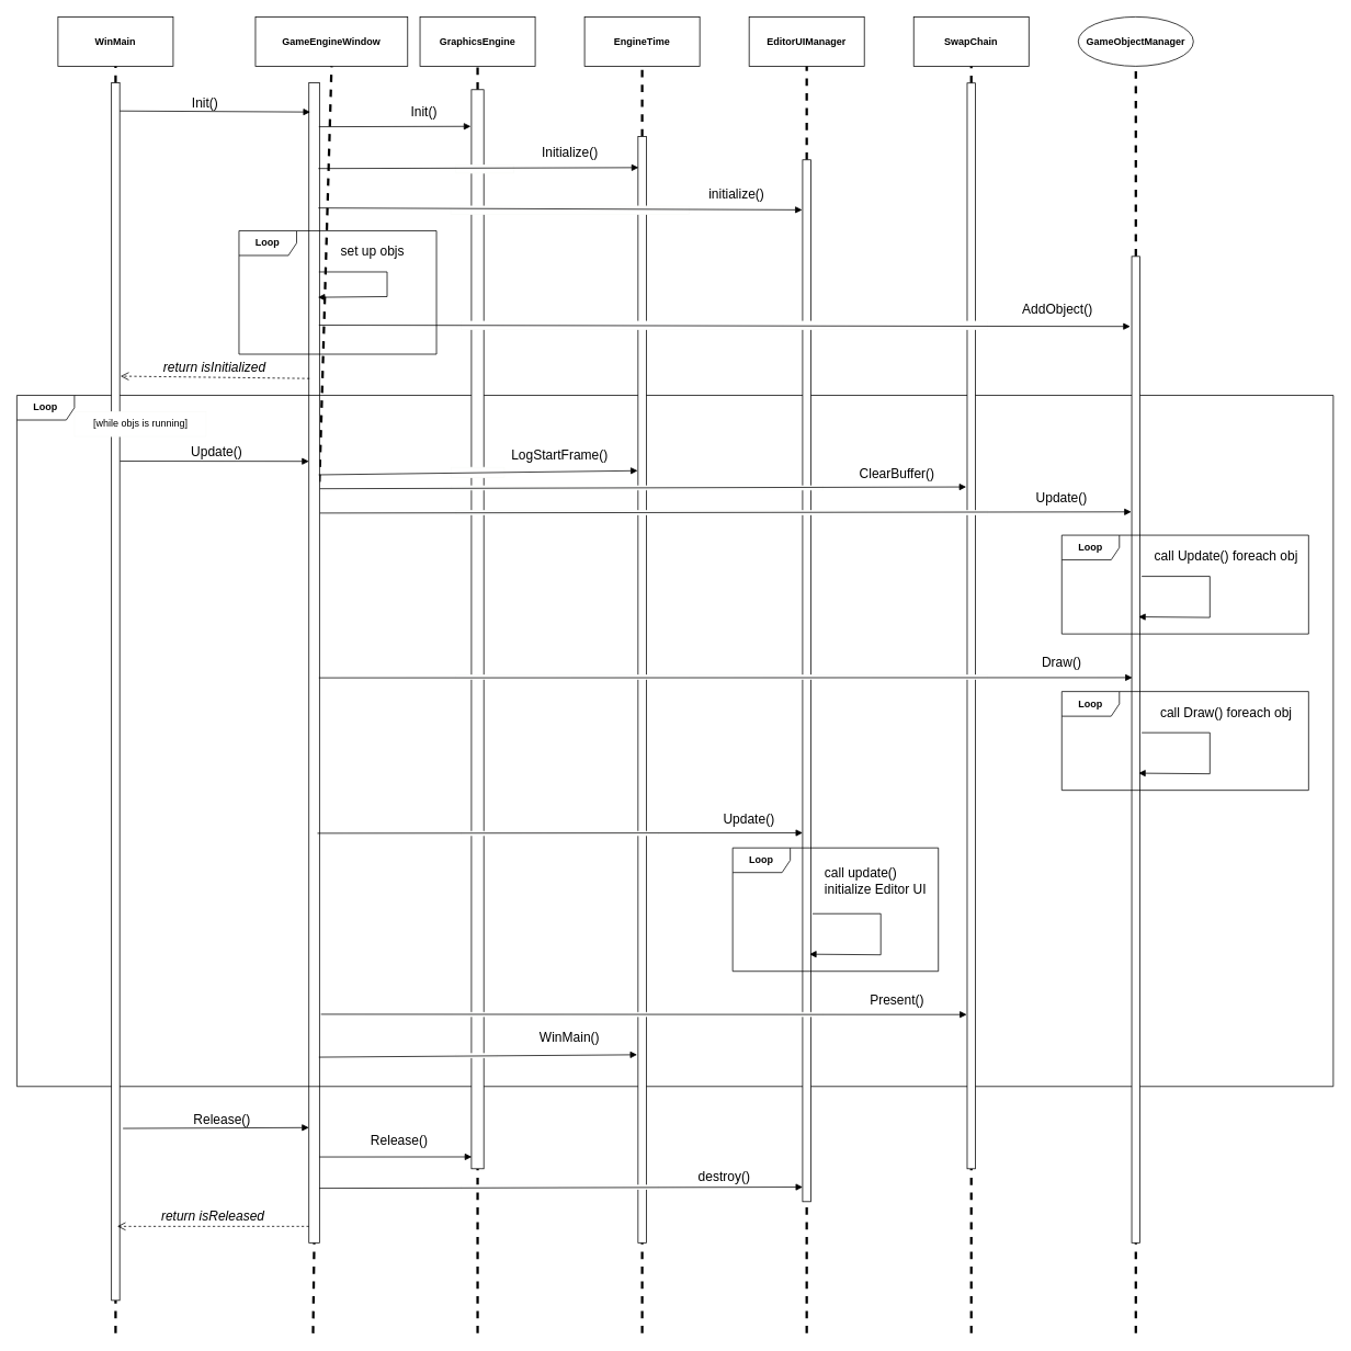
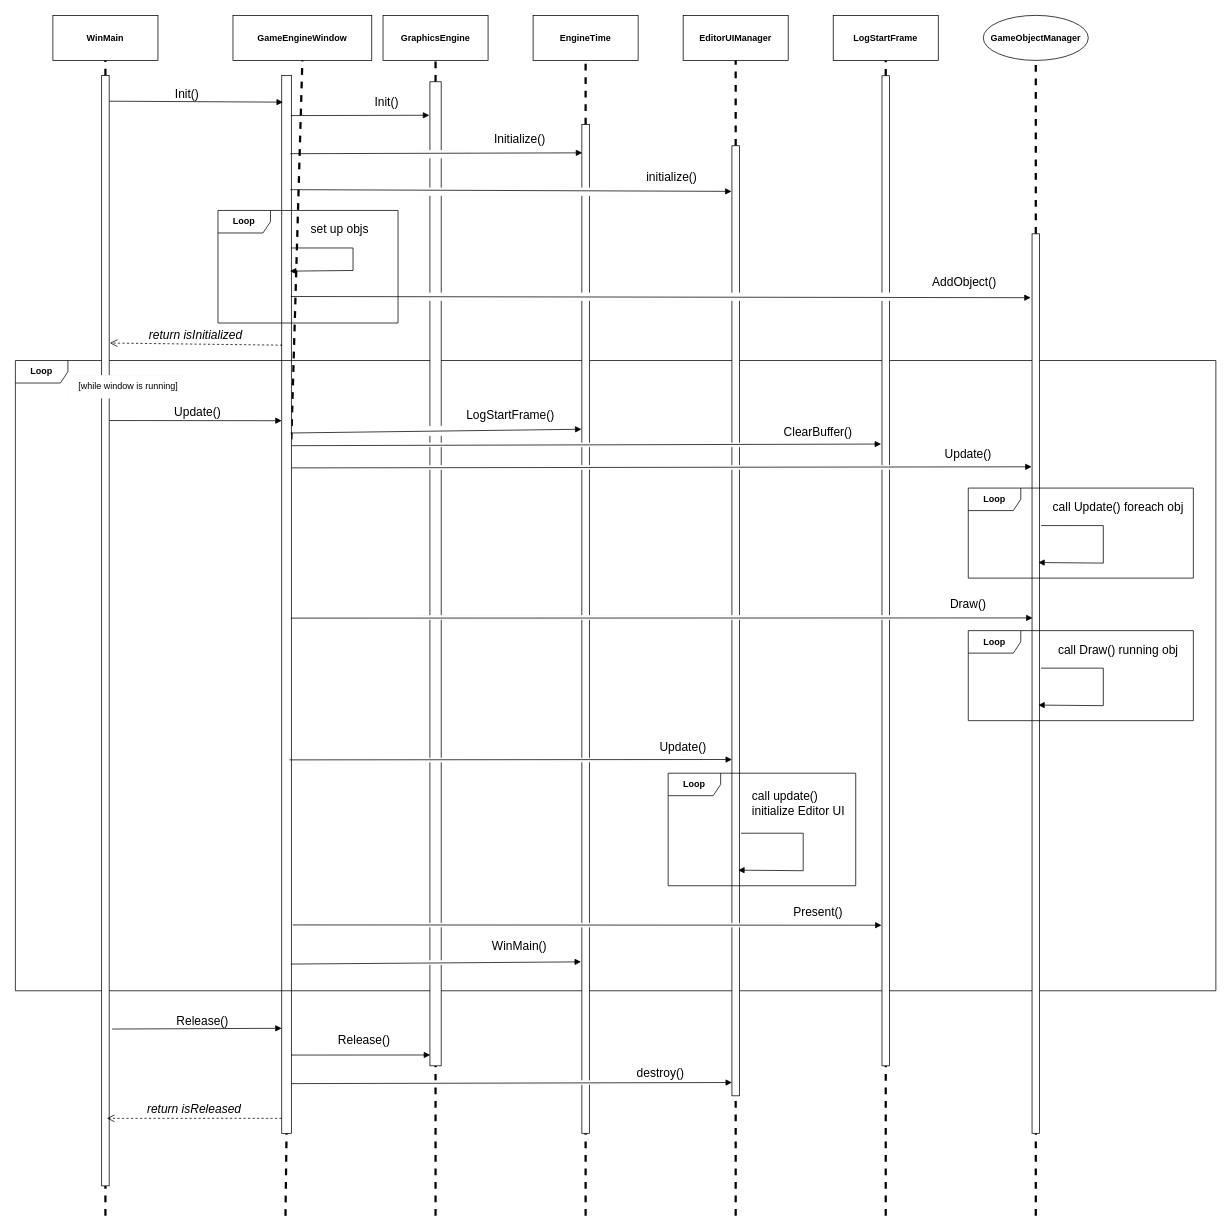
- <mxCell id="49" value="&lt;b&gt;SwapChain&lt;/b&gt;" style="rounded=0;whiteSpace=wrap;html=1;movable=1;resizable=1;rotatable=1;deletable=1;editable=1;locked=0;connectable=1;" vertex="1" parent="48"><mxGeometry width="140" height="60" as="geometry" /></mxCell>
+ <mxCell id="49" value="&lt;b&gt;LogStartFrame&lt;/b&gt;" style="rounded=0;whiteSpace=wrap;html=1;movable=1;resizable=1;rotatable=1;deletable=1;editable=1;locked=0;connectable=1;" vertex="1" parent="48"><mxGeometry width="140" height="60" as="geometry" /></mxCell>
- <mxCell id="15" value="[while objs is running]" style="text;html=1;align=center;" vertex="1" parent="13"><mxGeometry width="160" height="30" as="geometry" /></mxCell>
+ <mxCell id="15" value="[while window is running]" style="text;html=1;align=center;" vertex="1" parent="13"><mxGeometry width="160" height="30" as="geometry" /></mxCell>
- <mxCell id="76" value="&lt;font style=&quot;font-size: 16px;&quot;&gt;call Draw() foreach obj&lt;br&gt;&lt;/font&gt;" style="text;html=1;align=center;verticalAlign=middle;whiteSpace=wrap;rounded=0;" vertex="1" parent="75"><mxGeometry x="110" y="10" width="180" height="30" as="geometry" /></mxCell>
+ <mxCell id="76" value="&lt;font style=&quot;font-size: 16px;&quot;&gt;call Draw() running obj&lt;br&gt;&lt;/font&gt;" style="text;html=1;align=center;verticalAlign=middle;whiteSpace=wrap;rounded=0;" vertex="1" parent="75"><mxGeometry x="110" y="10" width="180" height="30" as="geometry" /></mxCell>
